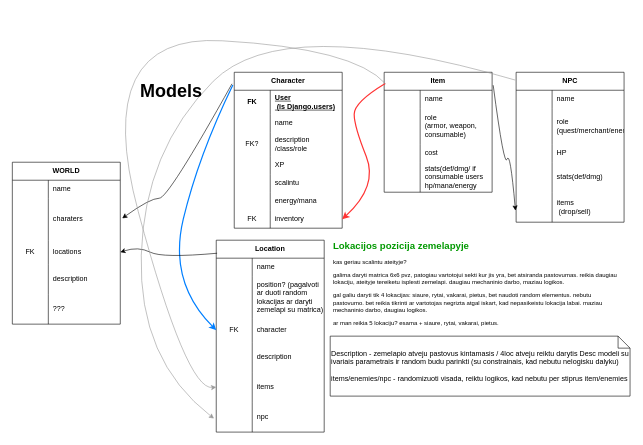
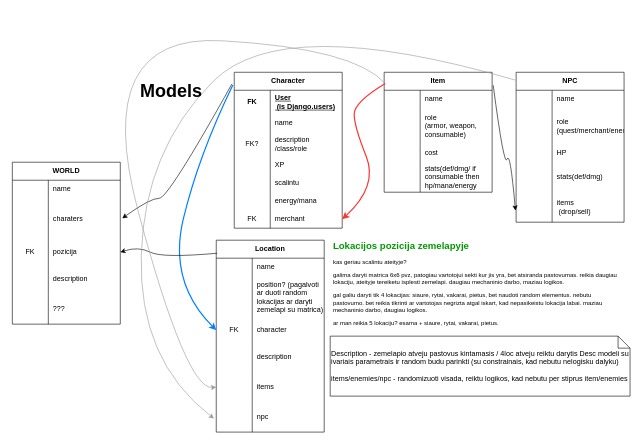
- <mxCell id="36" value="stats(def/dmg/ if consumable users hp/mana/energy" style="shape=partialRectangle;connectable=0;fillColor=none;top=0;left=0;bottom=0;right=0;align=left;spacingLeft=6;overflow=hidden;html=1;whiteSpace=wrap;" vertex="1" parent="34"><mxGeometry x="60" width="120" height="50" as="geometry"><mxRectangle width="120" height="50" as="alternateBounds" /></mxGeometry></mxCell>
+ <mxCell id="36" value="stats(def/dmg/ if consumable then hp/mana/energy" style="shape=partialRectangle;connectable=0;fillColor=none;top=0;left=0;bottom=0;right=0;align=left;spacingLeft=6;overflow=hidden;html=1;whiteSpace=wrap;" vertex="1" parent="34"><mxGeometry x="60" width="120" height="50" as="geometry"><mxRectangle width="120" height="50" as="alternateBounds" /></mxGeometry></mxCell>
- <mxCell id="23" value="inventory" style="shape=partialRectangle;connectable=0;fillColor=none;top=0;left=0;bottom=0;right=0;align=left;spacingLeft=6;overflow=hidden;html=1;whiteSpace=wrap;" vertex="1" parent="21"><mxGeometry x="60" width="120" height="30" as="geometry"><mxRectangle width="120" height="30" as="alternateBounds" /></mxGeometry></mxCell>
+ <mxCell id="23" value="merchant" style="shape=partialRectangle;connectable=0;fillColor=none;top=0;left=0;bottom=0;right=0;align=left;spacingLeft=6;overflow=hidden;html=1;whiteSpace=wrap;" vertex="1" parent="21"><mxGeometry x="60" width="120" height="30" as="geometry"><mxRectangle width="120" height="30" as="alternateBounds" /></mxGeometry></mxCell>
- <mxCell id="85" value="&lt;div&gt;locations&lt;/div&gt;" style="shape=partialRectangle;connectable=0;fillColor=none;top=0;left=0;bottom=0;right=0;align=left;spacingLeft=6;overflow=hidden;html=1;whiteSpace=wrap;" vertex="1" parent="83"><mxGeometry x="60" width="120" height="40" as="geometry"><mxRectangle width="120" height="40" as="alternateBounds" /></mxGeometry></mxCell>
+ <mxCell id="85" value="&lt;div&gt;pozicija&lt;/div&gt;" style="shape=partialRectangle;connectable=0;fillColor=none;top=0;left=0;bottom=0;right=0;align=left;spacingLeft=6;overflow=hidden;html=1;whiteSpace=wrap;" vertex="1" parent="83"><mxGeometry x="60" width="120" height="40" as="geometry"><mxRectangle width="120" height="40" as="alternateBounds" /></mxGeometry></mxCell>
